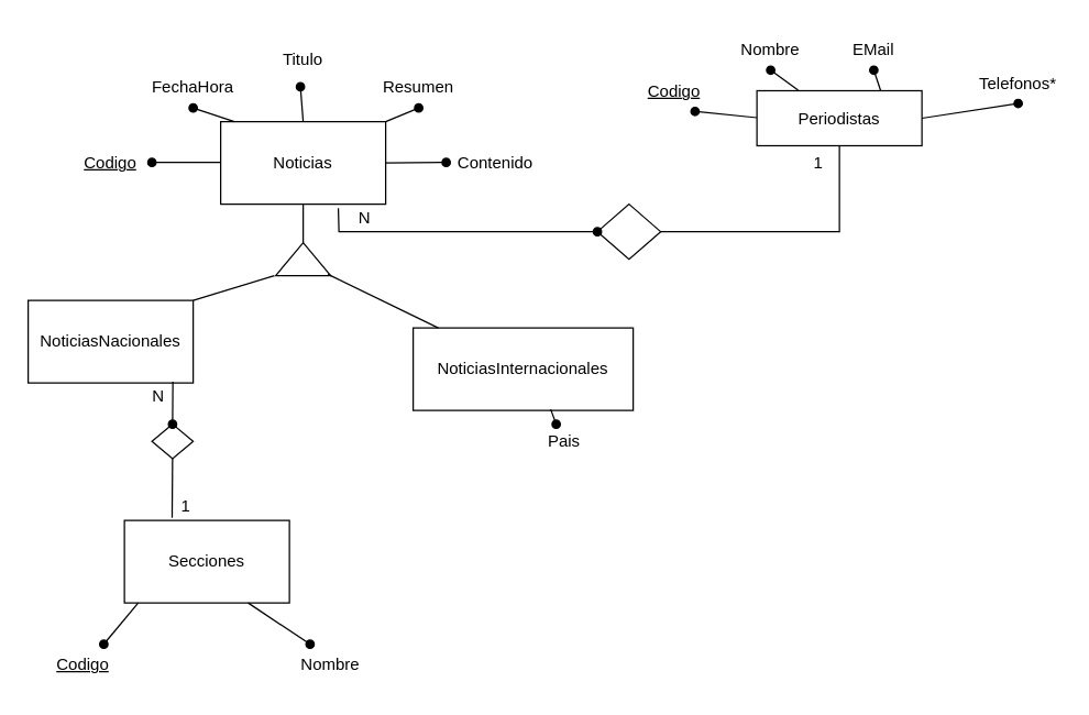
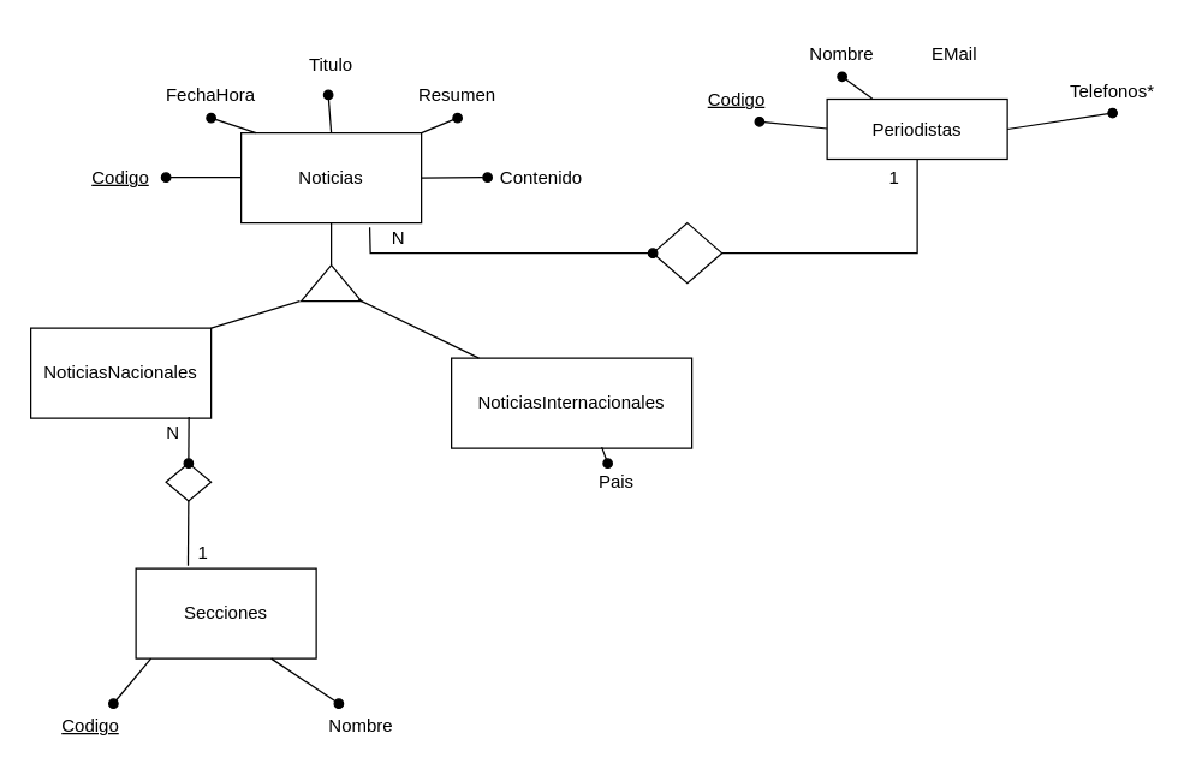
- <mxCell id="41" value="" style="endArrow=none;html=1;rounded=0;strokeColor=default;startArrow=oval;startFill=1;entryX=0.75;entryY=0;entryDx=0;entryDy=0;exitX=0.5;exitY=1;exitDx=0;exitDy=0;" parent="1" source="20" target="5" edge="1"><mxGeometry width="50" height="50" relative="1" as="geometry"><mxPoint x="680" y="138" as="sourcePoint" /><mxPoint x="730" y="138" as="targetPoint" /></mxGeometry></mxCell>
